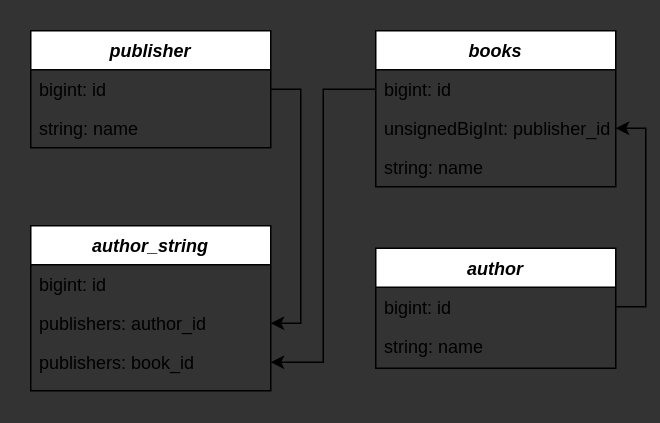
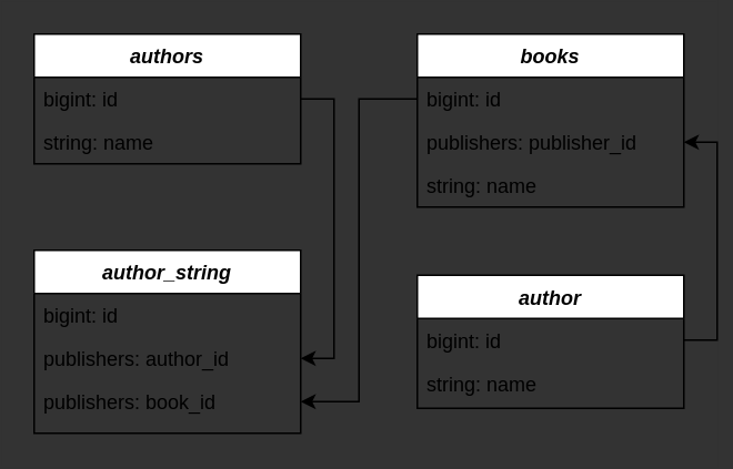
- <mxCell id="7" value="publisher" style="swimlane;fontStyle=3;align=center;verticalAlign=top;childLayout=stackLayout;horizontal=1;startSize=26;horizontalStack=0;resizeParent=1;resizeLast=0;collapsible=1;marginBottom=0;rounded=0;shadow=0;strokeWidth=1;" vertex="1" parent="1"><mxGeometry x="20" y="20" width="160" height="78" as="geometry"><mxRectangle x="230" y="140" width="160" height="26" as="alternateBounds" /></mxGeometry></mxCell>
+ <mxCell id="7" value="authors" style="swimlane;fontStyle=3;align=center;verticalAlign=top;childLayout=stackLayout;horizontal=1;startSize=26;horizontalStack=0;resizeParent=1;resizeLast=0;collapsible=1;marginBottom=0;rounded=0;shadow=0;strokeWidth=1;" vertex="1" parent="1"><mxGeometry x="20" y="20" width="160" height="78" as="geometry"><mxRectangle x="230" y="140" width="160" height="26" as="alternateBounds" /></mxGeometry></mxCell>
- <mxCell id="4" value="unsignedBigInt: publisher_id" style="text;align=left;verticalAlign=top;spacingLeft=4;spacingRight=4;overflow=hidden;rotatable=0;points=[[0,0.5],[1,0.5]];portConstraint=eastwest;rounded=0;shadow=0;html=0;" parent="2" vertex="1"><mxGeometry y="52" width="160" height="26" as="geometry" /></mxCell>
+ <mxCell id="4" value="publishers: publisher_id" style="text;align=left;verticalAlign=top;spacingLeft=4;spacingRight=4;overflow=hidden;rotatable=0;points=[[0,0.5],[1,0.5]];portConstraint=eastwest;rounded=0;shadow=0;html=0;" parent="2" vertex="1"><mxGeometry y="52" width="160" height="26" as="geometry" /></mxCell>
